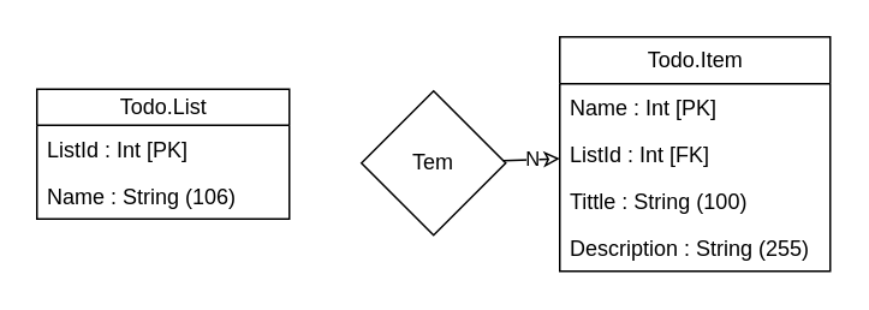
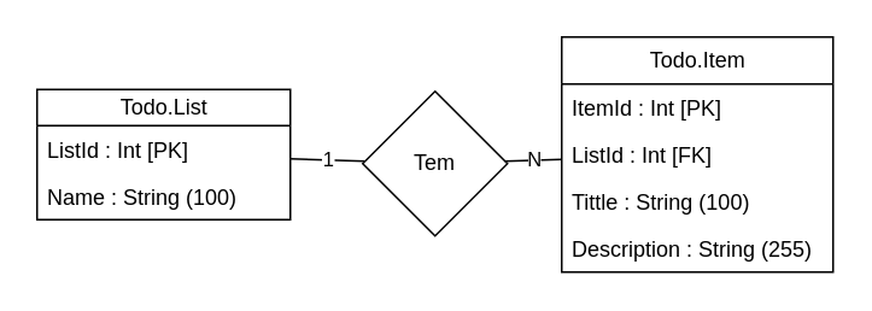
- <mxCell id="6" value="Name : Int [PK]" style="text;strokeColor=none;fillColor=none;align=left;verticalAlign=top;spacingLeft=4;spacingRight=4;overflow=hidden;rotatable=0;points=[[0,0.5],[1,0.5]];portConstraint=eastwest;whiteSpace=wrap;html=1;" vertex="1" parent="5"><mxGeometry y="26" width="150" height="26" as="geometry" /></mxCell>
+ <mxCell id="6" value="ItemId : Int [PK]" style="text;strokeColor=none;fillColor=none;align=left;verticalAlign=top;spacingLeft=4;spacingRight=4;overflow=hidden;rotatable=0;points=[[0,0.5],[1,0.5]];portConstraint=eastwest;whiteSpace=wrap;html=1;" vertex="1" parent="5"><mxGeometry y="26" width="150" height="26" as="geometry" /></mxCell>
+ <mxCell id="10" value="1" style="edgeStyle=none;html=1;endArrow=none;" edge="1" parent="1" source="2" target="12"><mxGeometry relative="1" as="geometry"><mxPoint x="140" y="85.583" as="sourcePoint" /><mxPoint x="360" y="87.417" as="targetPoint" /></mxGeometry></mxCell>
- <mxCell id="11" value="N" style="edgeStyle=none;html=1;endArrow=classic;endFill=0;" edge="1" parent="1" source="12" target="5"><mxGeometry relative="1" as="geometry" /></mxCell>
+ <mxCell id="11" value="N" style="edgeStyle=none;html=1;endArrow=none;endFill=0;" edge="1" parent="1" source="12" target="5"><mxGeometry relative="1" as="geometry" /></mxCell>
- <mxCell id="4" value="Name : String (106)" style="text;strokeColor=none;fillColor=none;align=left;verticalAlign=top;spacingLeft=4;spacingRight=4;overflow=hidden;rotatable=0;points=[[0,0.5],[1,0.5]];portConstraint=eastwest;whiteSpace=wrap;html=1;" vertex="1" parent="2"><mxGeometry y="46" width="140" height="26" as="geometry" /></mxCell>
+ <mxCell id="4" value="Name : String (100)" style="text;strokeColor=none;fillColor=none;align=left;verticalAlign=top;spacingLeft=4;spacingRight=4;overflow=hidden;rotatable=0;points=[[0,0.5],[1,0.5]];portConstraint=eastwest;whiteSpace=wrap;html=1;" vertex="1" parent="2"><mxGeometry y="46" width="140" height="26" as="geometry" /></mxCell>
